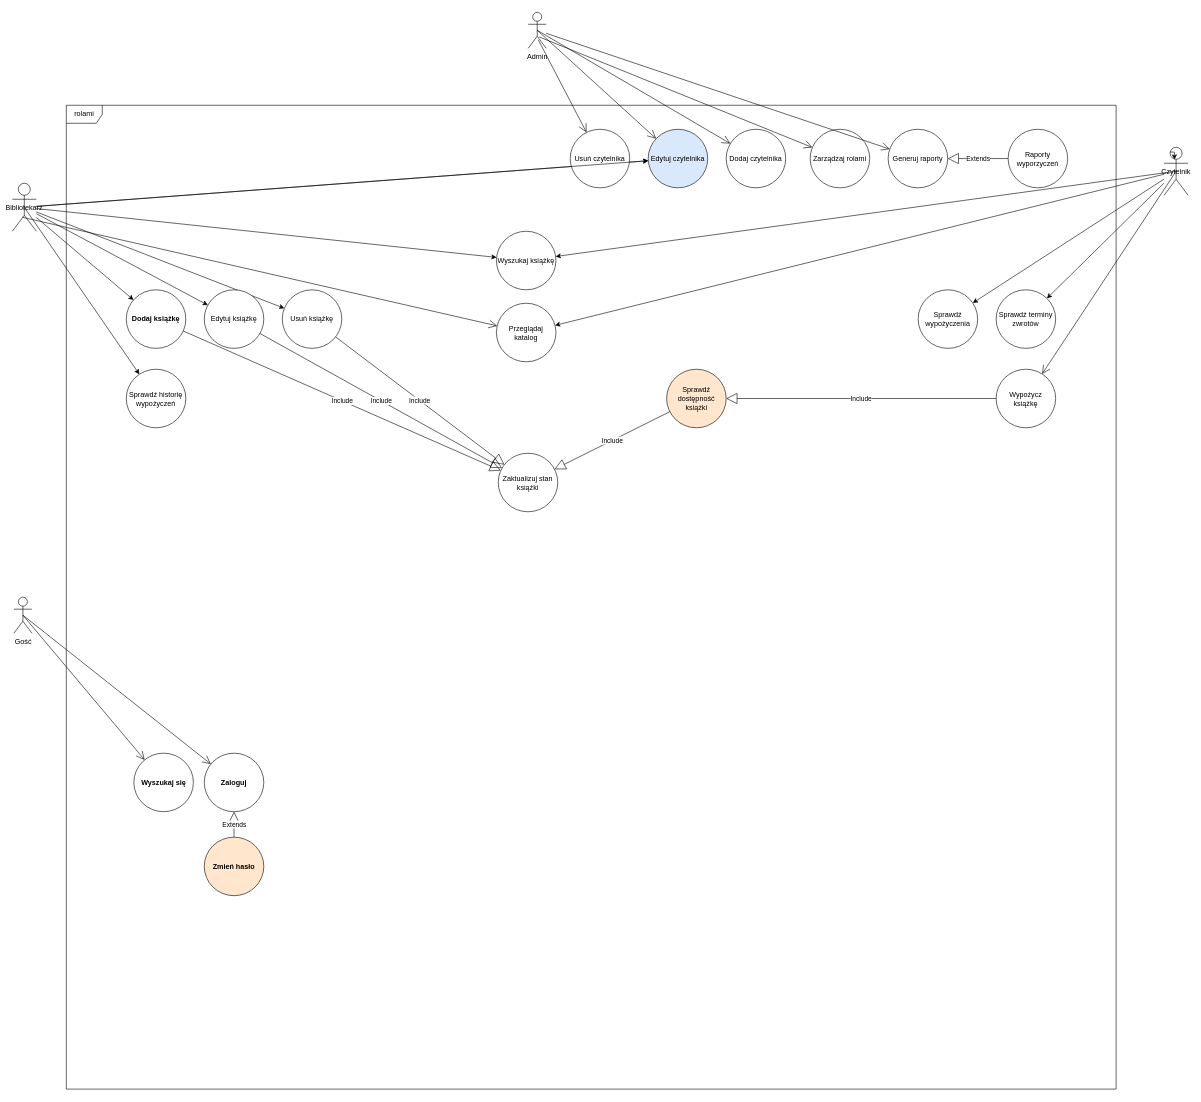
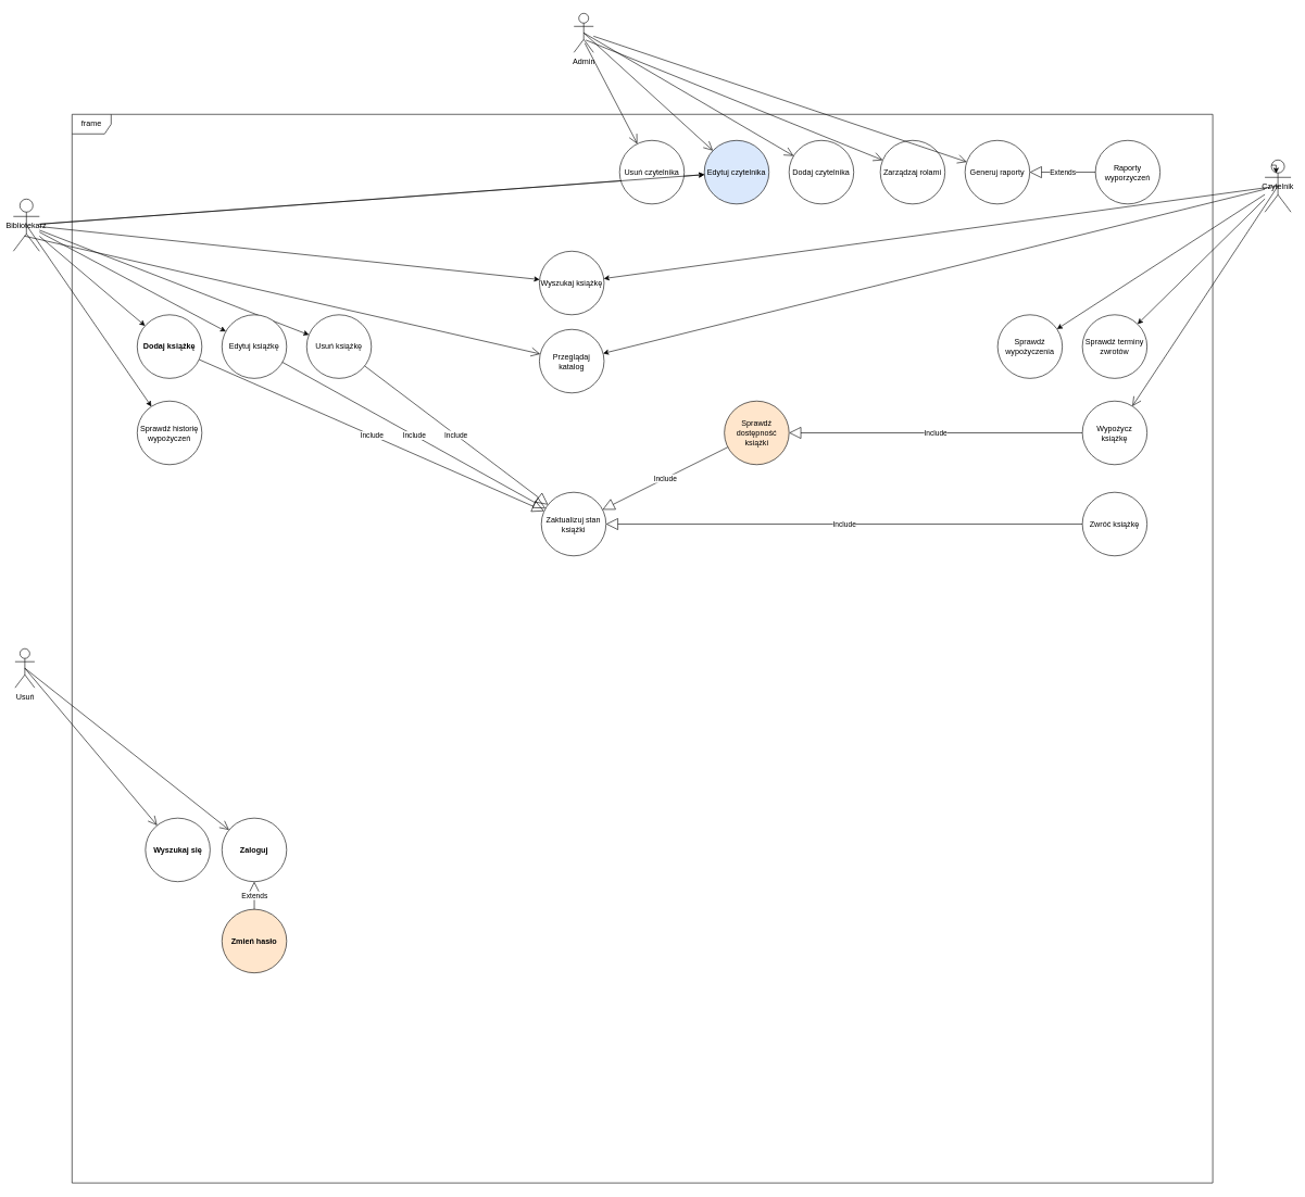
- <mxCell id="26" value="rolami" style="shape=umlFrame;whiteSpace=wrap;html=1;pointerEvents=0;" parent="1" vertex="1"><mxGeometry x="110" y="175" width="1750" height="1640" as="geometry" /></mxCell>
+ <mxCell id="26" value="frame" style="shape=umlFrame;whiteSpace=wrap;html=1;pointerEvents=0;" parent="1" vertex="1"><mxGeometry x="110" y="175" width="1750" height="1640" as="geometry" /></mxCell>
+ <mxCell id="49" value="Include" style="endArrow=block;endSize=16;endFill=0;html=1;rounded=0;" edge="1" parent="1" source="48" target="50"><mxGeometry width="160" relative="1" as="geometry"><mxPoint x="1629.24" y="875" as="sourcePoint" /><mxPoint x="1179.24" y="875" as="targetPoint" /></mxGeometry></mxCell>
+ <mxCell id="48" value="Zwróć książkę" style="ellipse;whiteSpace=wrap;html=1;" vertex="1" parent="1"><mxGeometry x="1660" y="755" width="99.236" height="97.6" as="geometry" /></mxCell>
- <mxCell id="36" value="Gość" style="shape=umlActor;verticalLabelPosition=bottom;verticalAlign=top;html=1;" vertex="1" parent="1"><mxGeometry x="22.62" y="995" width="30" height="60" as="geometry" /></mxCell>
+ <mxCell id="36" value="Usuń" style="shape=umlActor;verticalLabelPosition=bottom;verticalAlign=top;html=1;" vertex="1" parent="1"><mxGeometry x="22.62" y="995" width="30" height="60" as="geometry" /></mxCell>
